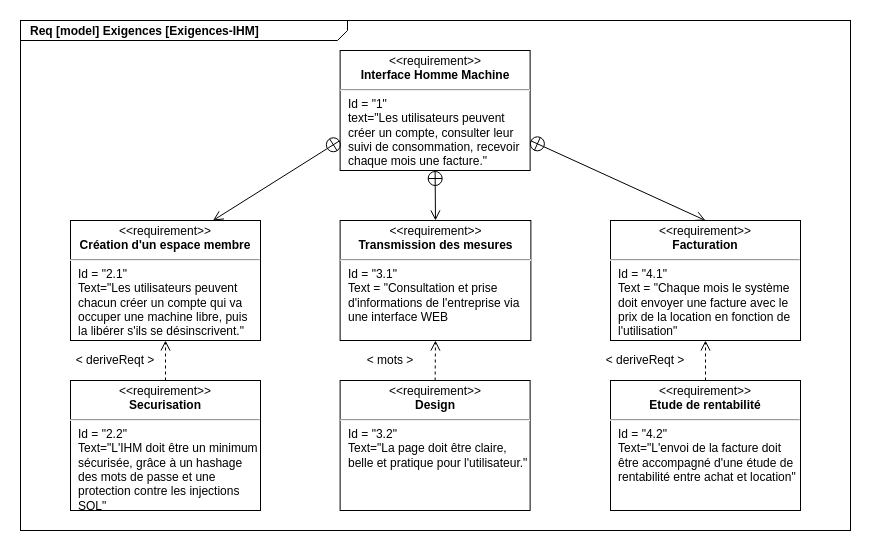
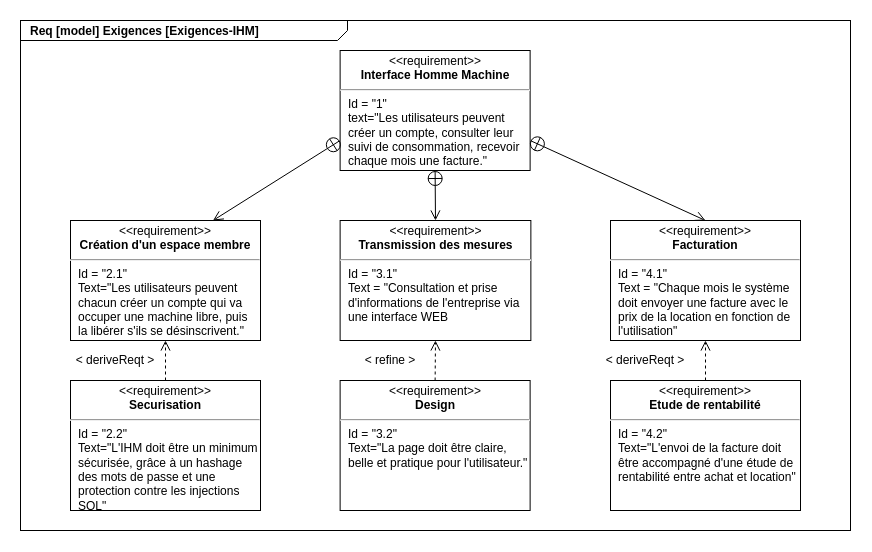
- <mxCell id="10" value="&amp;lt; mots &amp;gt;" style="text;html=1;strokeColor=none;fillColor=none;align=center;verticalAlign=middle;whiteSpace=wrap;rounded=0;" parent="1" vertex="1"><mxGeometry x="360" y="350" width="60" height="20" as="geometry" /></mxCell>
+ <mxCell id="10" value="&amp;lt; refine &amp;gt;" style="text;html=1;strokeColor=none;fillColor=none;align=center;verticalAlign=middle;whiteSpace=wrap;rounded=0;" parent="1" vertex="1"><mxGeometry x="360" y="350" width="60" height="20" as="geometry" /></mxCell>
